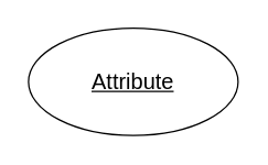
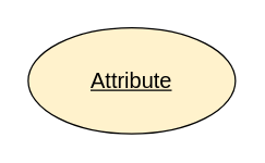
- <mxCell id="2" value="Attribute" style="ellipse;whiteSpace=wrap;html=1;align=center;fontStyle=4;fontSize=16;" vertex="1" parent="1"><mxGeometry x="20" y="20" width="152" height="78" as="geometry" /></mxCell>
+ <mxCell id="2" value="Attribute" style="ellipse;whiteSpace=wrap;html=1;align=center;fontStyle=4;fontSize=16;fillColor=#fff2cc;" vertex="1" parent="1"><mxGeometry x="20" y="20" width="152" height="78" as="geometry" /></mxCell>
